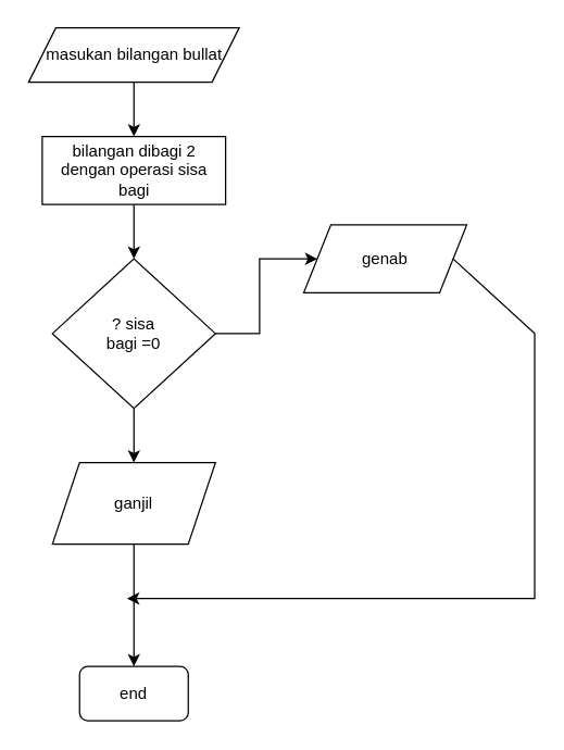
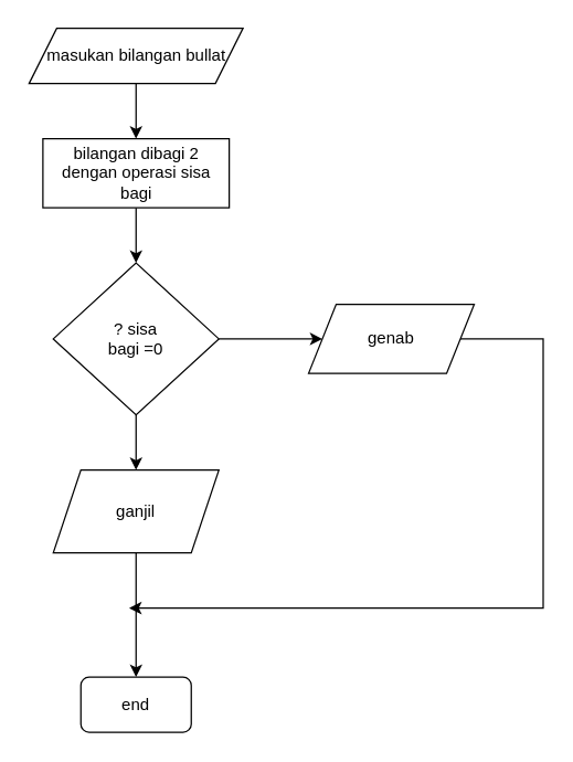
- <mxCell id="10" value="genab" style="shape=parallelogram;perimeter=parallelogramPerimeter;whiteSpace=wrap;html=1;fixedSize=1;" vertex="1" parent="1"><mxGeometry x="223" y="165" width="120" height="50" as="geometry" /></mxCell>
+ <mxCell id="10" value="genab" style="shape=parallelogram;perimeter=parallelogramPerimeter;whiteSpace=wrap;html=1;fixedSize=1;" vertex="1" parent="1"><mxGeometry x="223" y="220" width="120" height="50" as="geometry" /></mxCell>
